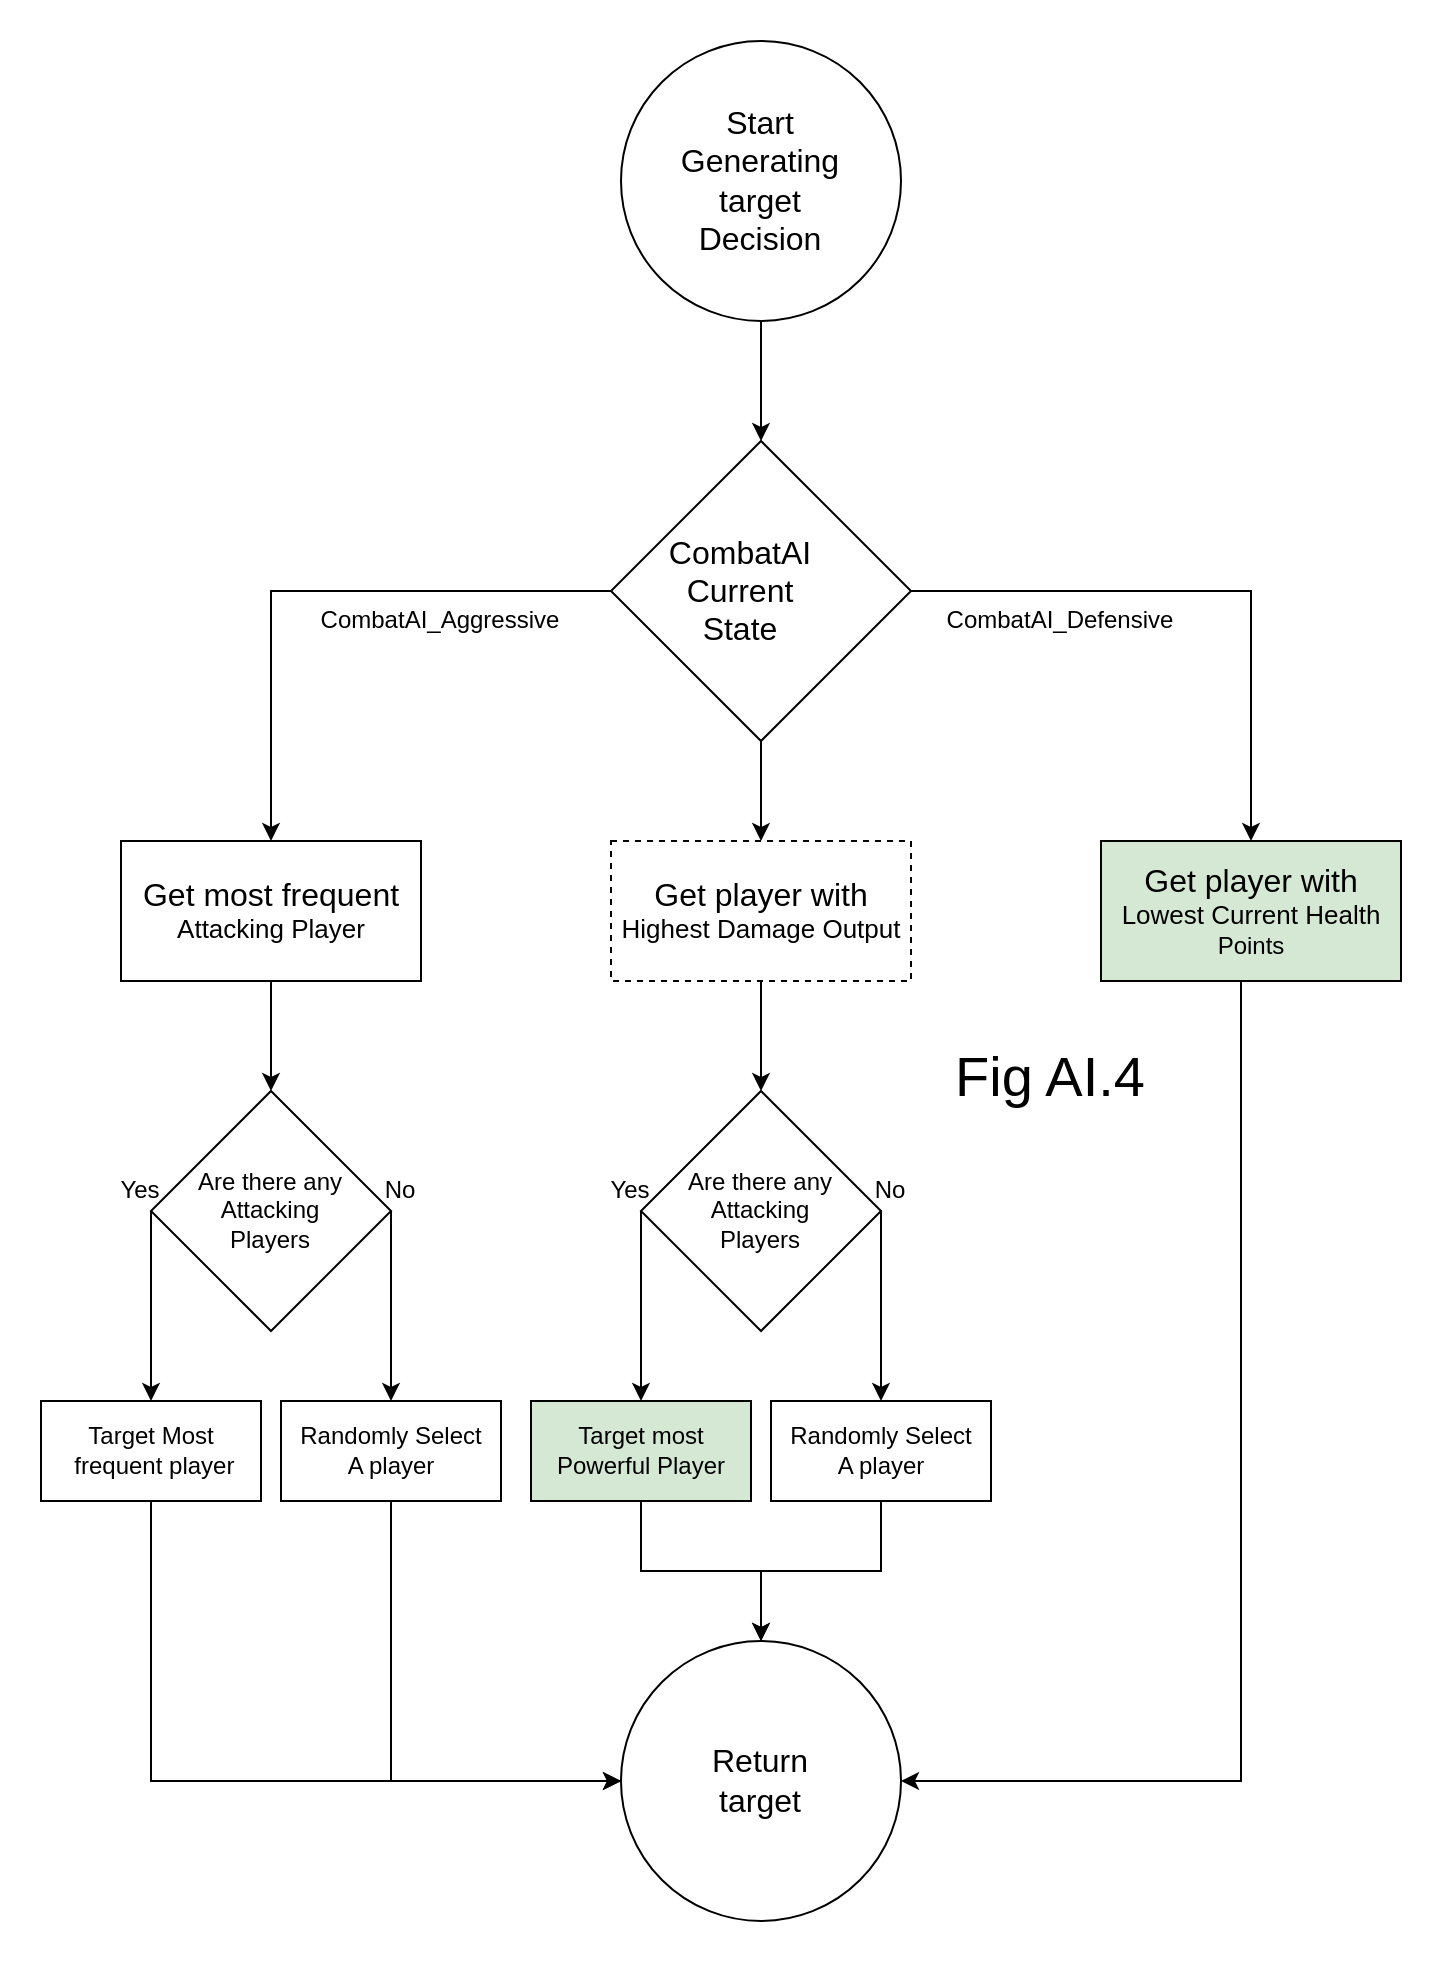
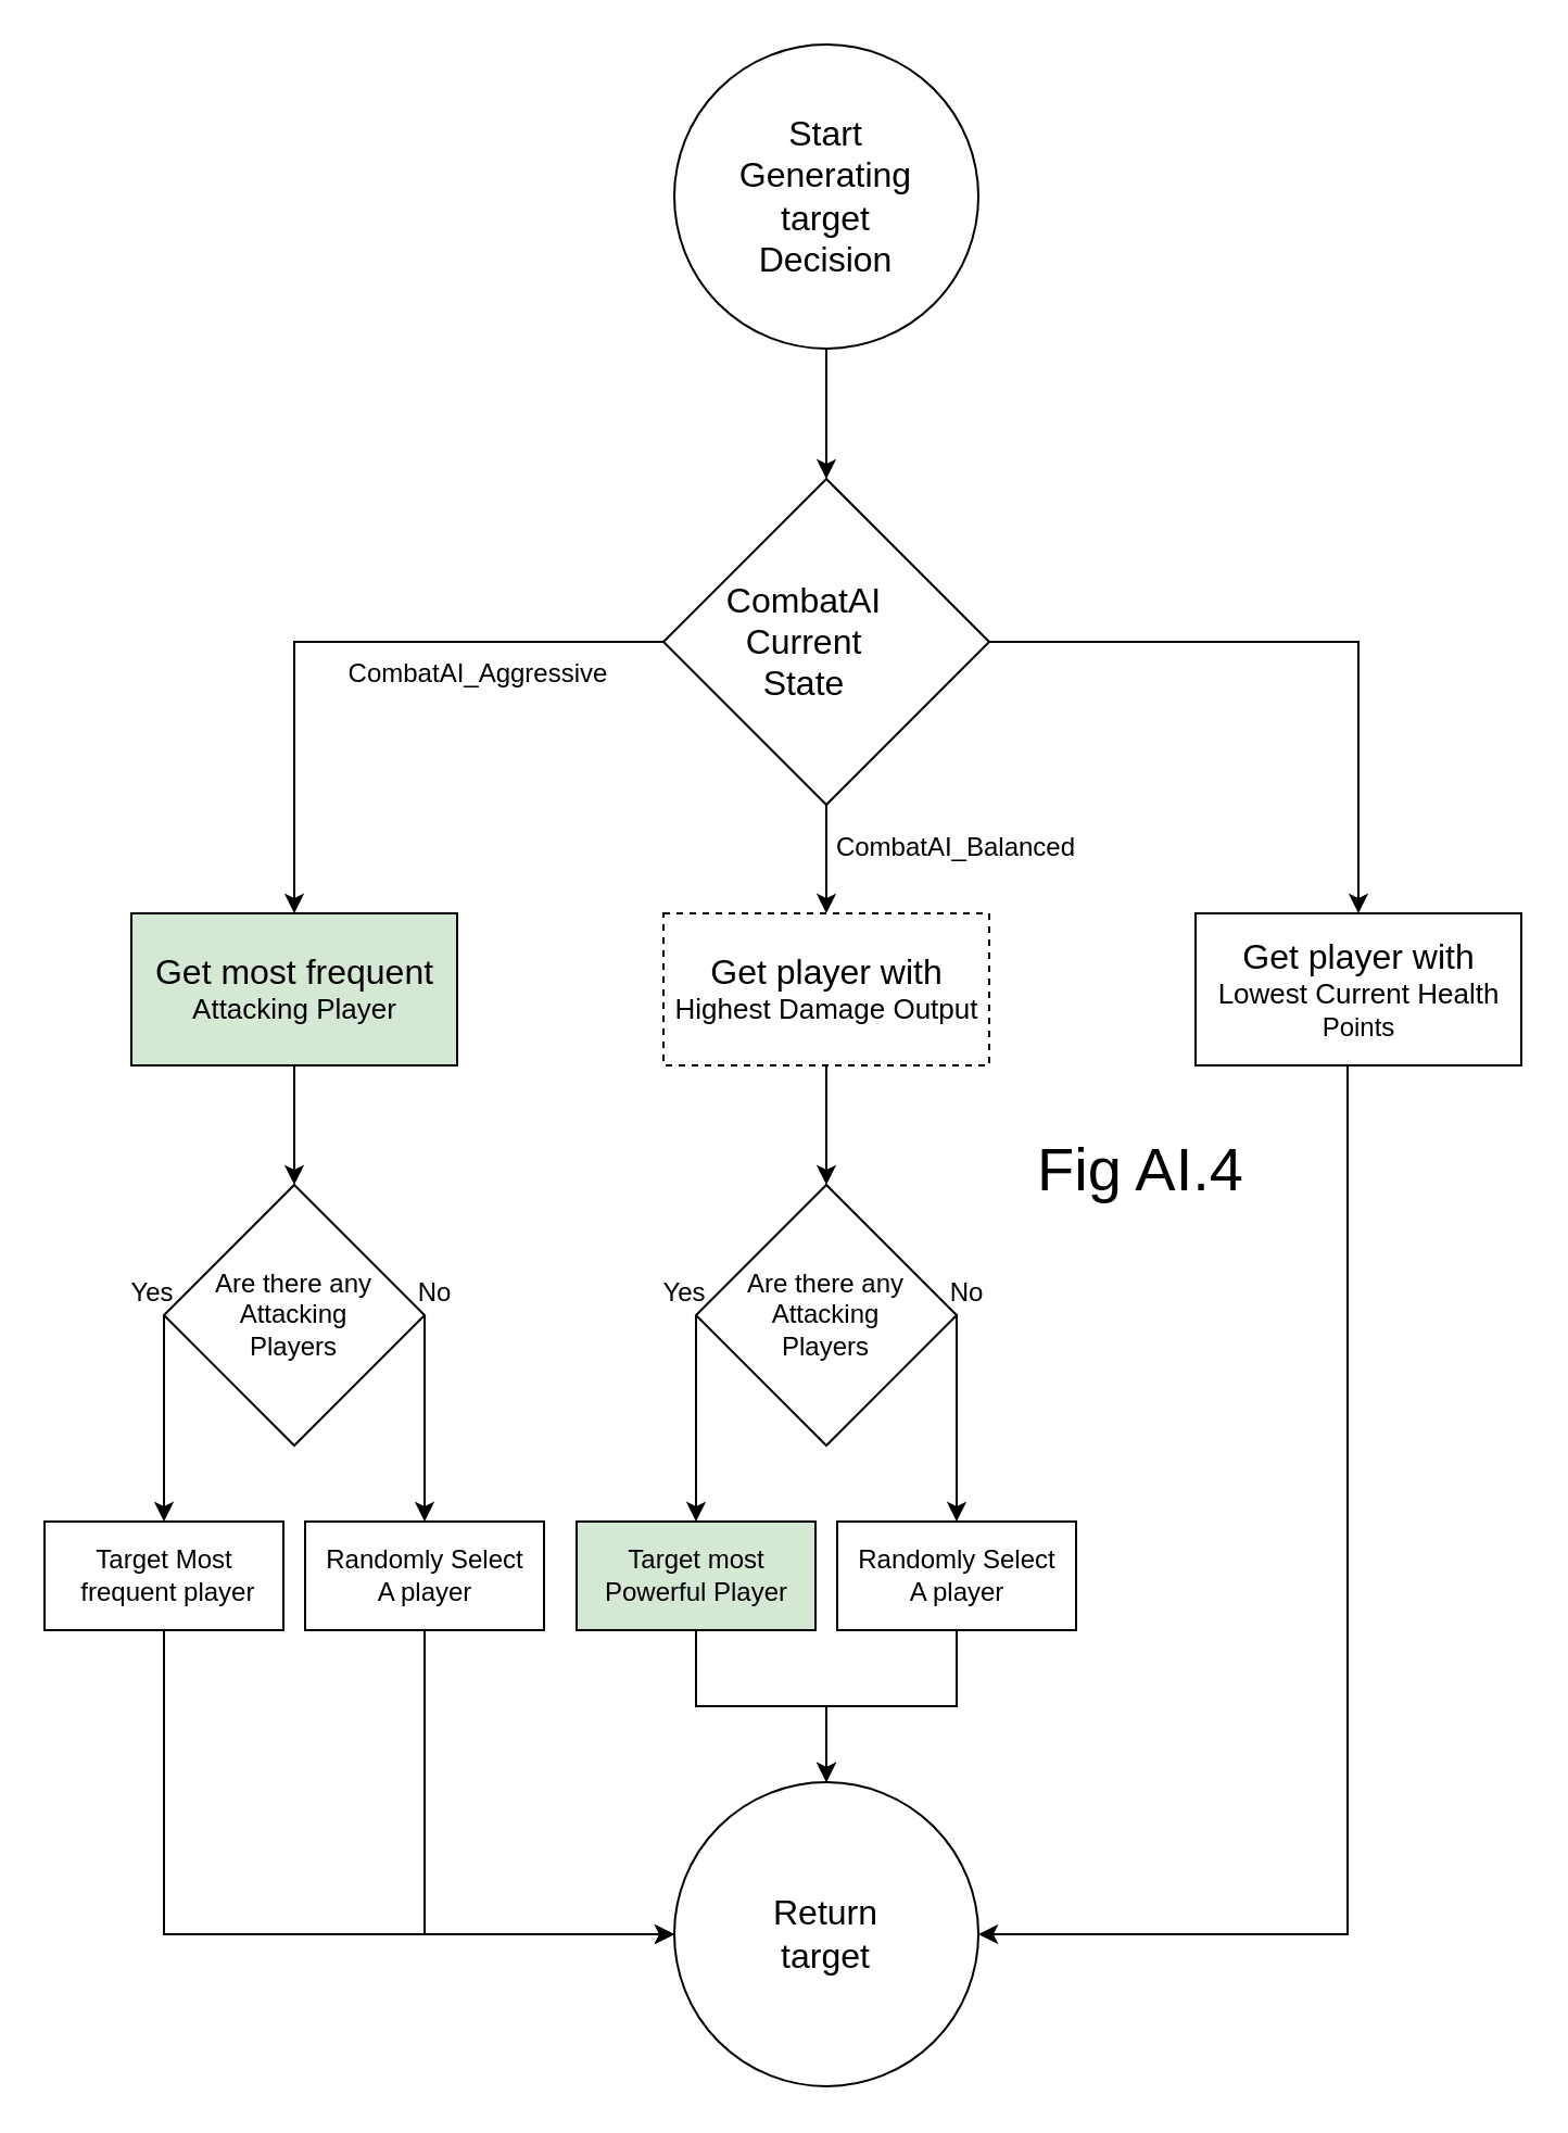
- <mxCell id="17" value="CombatAI_Defensive" style="text;html=1;strokeColor=none;fillColor=none;align=center;verticalAlign=middle;whiteSpace=wrap;rounded=0;" vertex="1" parent="1"><mxGeometry x="460" y="300" width="140" height="20" as="geometry" /></mxCell>
+ <mxCell id="18" value="CombatAI_Balanced" style="text;html=1;strokeColor=none;fillColor=none;align=center;verticalAlign=middle;whiteSpace=wrap;rounded=0;" vertex="1" parent="1"><mxGeometry x="370" y="380" width="140" height="20" as="geometry" /></mxCell>
- <mxCell id="11" value="&lt;font&gt;&lt;span style=&quot;font-size: 16px&quot;&gt;Get most frequent&lt;/span&gt;&lt;br&gt;&lt;font style=&quot;font-size: 13px&quot;&gt;Attacking Player&lt;/font&gt;&lt;/font&gt;&lt;br&gt;" style="html=1;" vertex="1" parent="1"><mxGeometry x="60" y="420" width="150" height="70" as="geometry" /></mxCell>
+ <mxCell id="11" value="&lt;font&gt;&lt;span style=&quot;font-size: 16px&quot;&gt;Get most frequent&lt;/span&gt;&lt;br&gt;&lt;font style=&quot;font-size: 13px&quot;&gt;Attacking Player&lt;/font&gt;&lt;/font&gt;&lt;br&gt;" style="html=1;fillColor=#d5e8d4;" vertex="1" parent="1"><mxGeometry x="60" y="420" width="150" height="70" as="geometry" /></mxCell>
- <mxCell id="15" value="&lt;span style=&quot;font-size: 16px&quot;&gt;Get player with&lt;br&gt;&lt;/span&gt;&lt;span style=&quot;font-size: 13px&quot;&gt;Lowest Current Health&lt;br&gt;&lt;/span&gt;Points&lt;br&gt;" style="html=1;fillColor=#d5e8d4;" vertex="1" parent="1"><mxGeometry x="550" y="420" width="150" height="70" as="geometry" /></mxCell>
+ <mxCell id="15" value="&lt;span style=&quot;font-size: 16px&quot;&gt;Get player with&lt;br&gt;&lt;/span&gt;&lt;span style=&quot;font-size: 13px&quot;&gt;Lowest Current Health&lt;br&gt;&lt;/span&gt;Points&lt;br&gt;" style="html=1;" vertex="1" parent="1"><mxGeometry x="550" y="420" width="150" height="70" as="geometry" /></mxCell>
